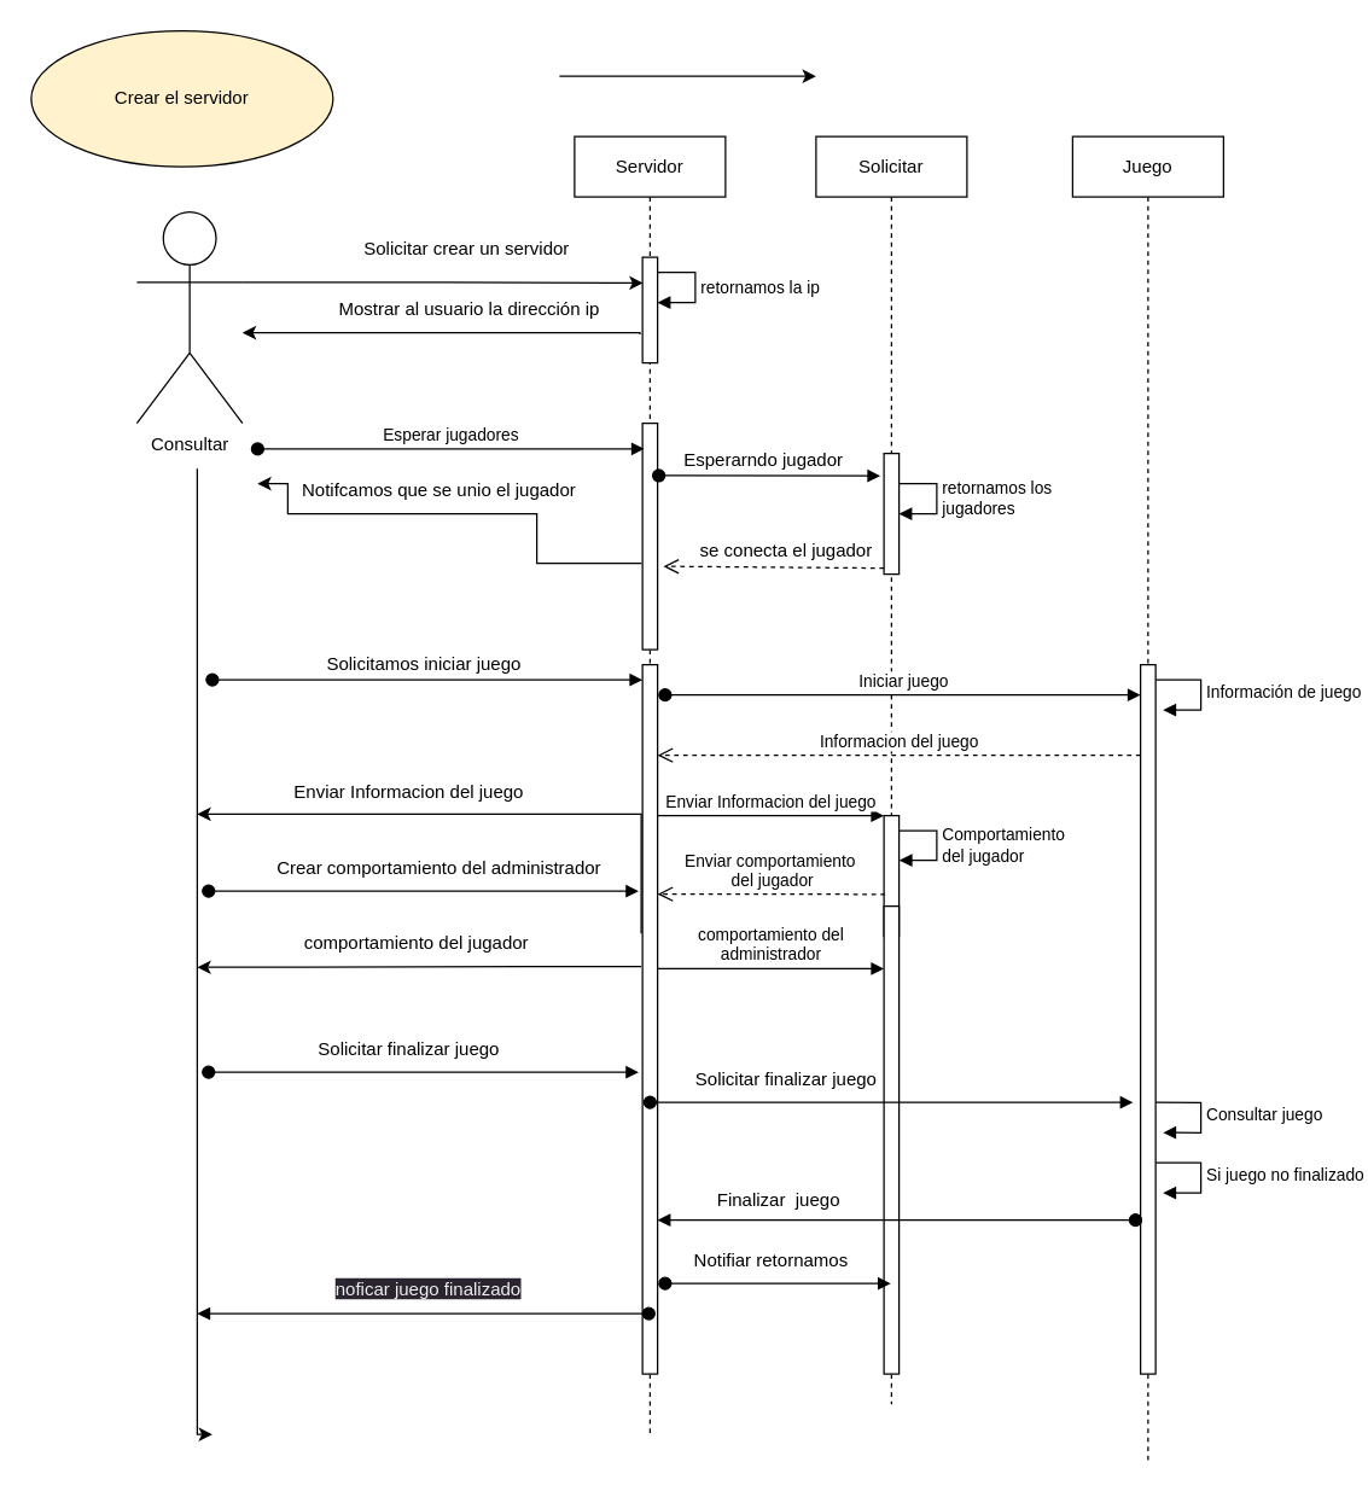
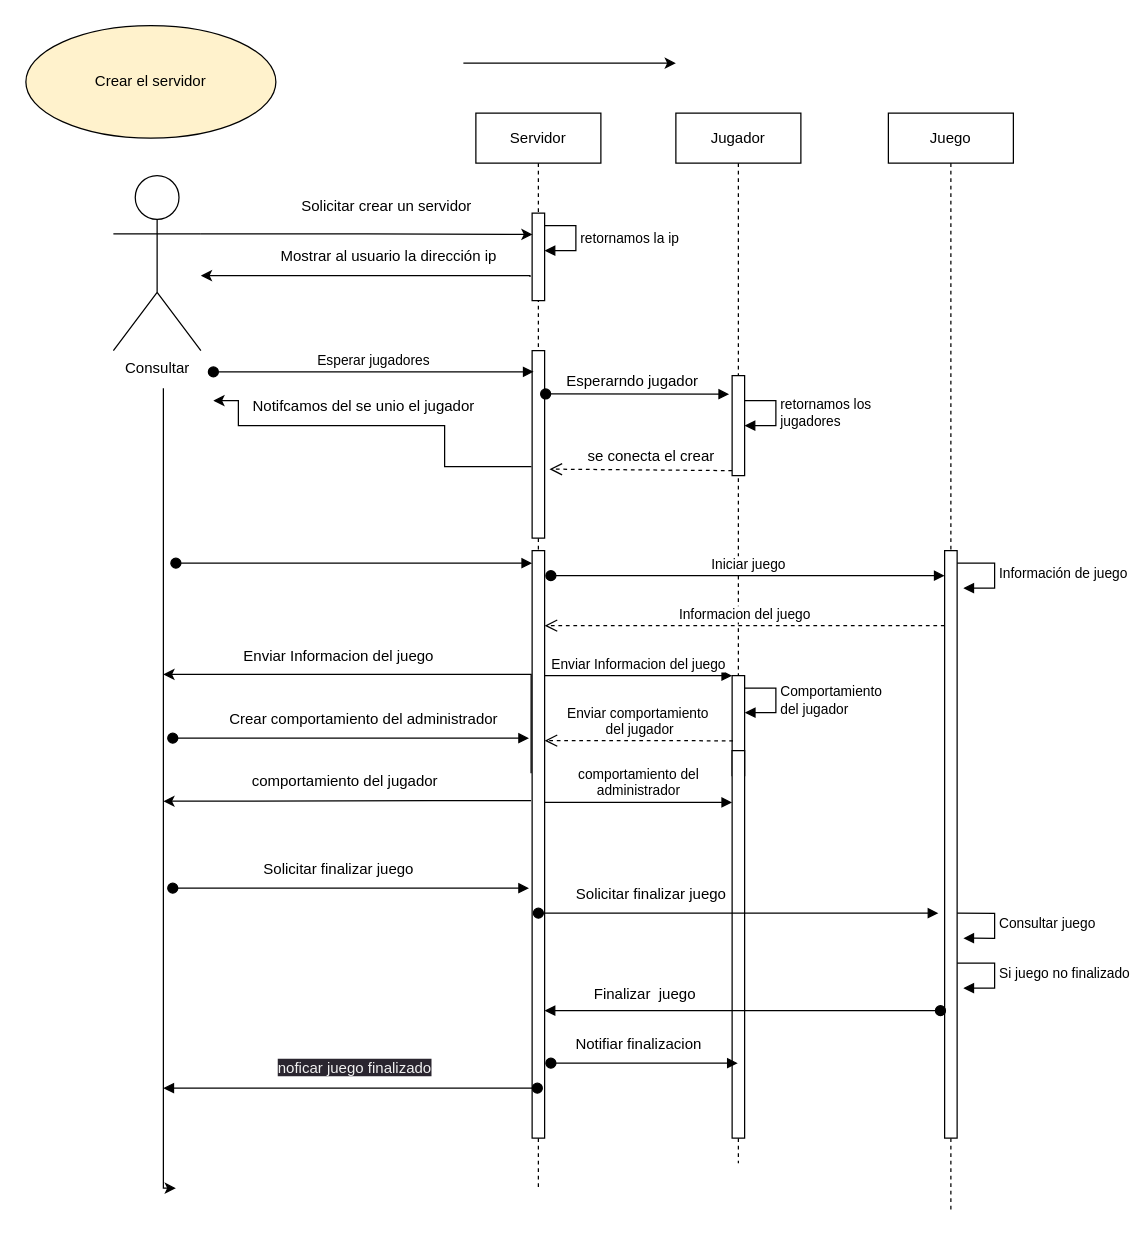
- <mxCell id="18" value="Solicitar" style="shape=umlLifeline;perimeter=lifelinePerimeter;whiteSpace=wrap;html=1;container=1;collapsible=0;recursiveResize=0;outlineConnect=0;" parent="1" vertex="1"><mxGeometry x="540" y="90" width="100" height="840" as="geometry" /></mxCell>
+ <mxCell id="18" value="Jugador" style="shape=umlLifeline;perimeter=lifelinePerimeter;whiteSpace=wrap;html=1;container=1;collapsible=0;recursiveResize=0;outlineConnect=0;" parent="1" vertex="1"><mxGeometry x="540" y="90" width="100" height="840" as="geometry" /></mxCell>
- <mxCell id="34" value="Notifcamos que se unio el jugador" style="text;html=1;align=center;verticalAlign=middle;resizable=0;points=[];autosize=1;strokeColor=none;fillColor=none;" parent="1" vertex="1"><mxGeometry x="190" y="310" width="200" height="30" as="geometry" /></mxCell>
+ <mxCell id="34" value="Notifcamos del se unio el jugador" style="text;html=1;align=center;verticalAlign=middle;resizable=0;points=[];autosize=1;strokeColor=none;fillColor=none;" parent="1" vertex="1"><mxGeometry x="190" y="310" width="200" height="30" as="geometry" /></mxCell>
- <mxCell id="27" value="se conecta el jugador" style="text;html=1;align=center;verticalAlign=middle;resizable=0;points=[];autosize=1;strokeColor=none;fillColor=none;" parent="1" vertex="1"><mxGeometry x="450" y="350" width="140" height="30" as="geometry" /></mxCell>
+ <mxCell id="27" value="se conecta el crear" style="text;html=1;align=center;verticalAlign=middle;resizable=0;points=[];autosize=1;strokeColor=none;fillColor=none;" parent="1" vertex="1"><mxGeometry x="450" y="350" width="140" height="30" as="geometry" /></mxCell>
- <mxCell id="36" value="Solicitamos iniciar juego" style="text;html=1;align=center;verticalAlign=middle;resizable=0;points=[];autosize=1;strokeColor=none;fillColor=none;" parent="1" vertex="1"><mxGeometry x="205" y="425" width="150" height="30" as="geometry" /></mxCell>
- <mxCell id="49" value="Notifiar retornamos" style="text;html=1;align=center;verticalAlign=middle;resizable=0;points=[];autosize=1;strokeColor=none;fillColor=none;" parent="1" vertex="1"><mxGeometry x="450" y="820" width="120" height="30" as="geometry" /></mxCell>
+ <mxCell id="49" value="Notifiar finalizacion" style="text;html=1;align=center;verticalAlign=middle;resizable=0;points=[];autosize=1;strokeColor=none;fillColor=none;" parent="1" vertex="1"><mxGeometry x="450" y="820" width="120" height="30" as="geometry" /></mxCell>
